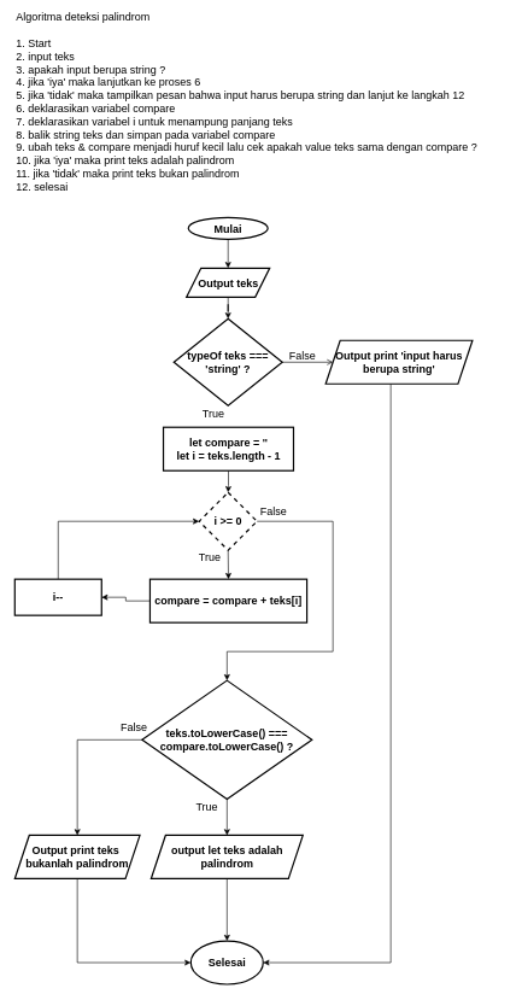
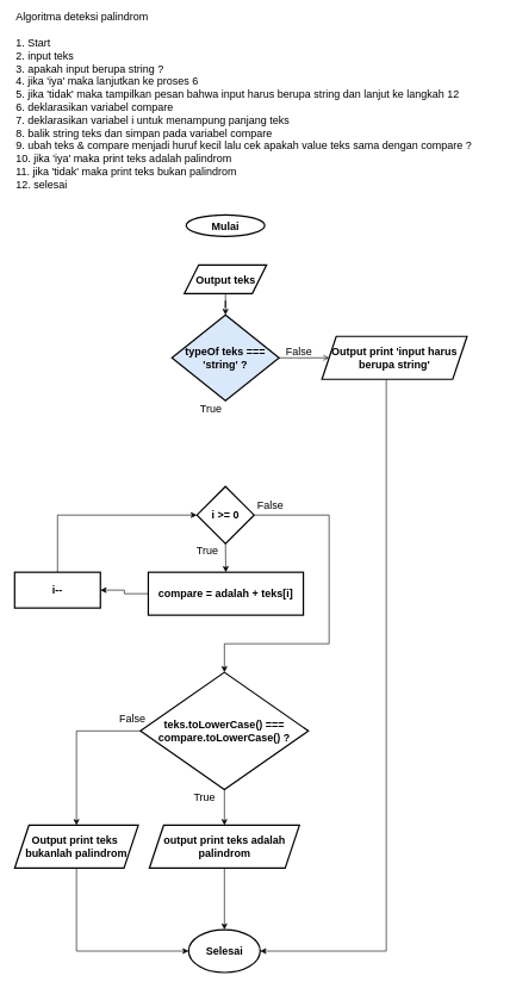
- <mxCell id="3" value="" style="edgeStyle=orthogonalEdgeStyle;rounded=0;orthogonalLoop=1;jettySize=auto;html=1;fontSize=15;" parent="1" source="4" target="6" edge="1"><mxGeometry relative="1" as="geometry" /></mxCell>
- <mxCell id="27" value="typeOf teks === &lt;br&gt;'string' ?" style="rhombus;whiteSpace=wrap;html=1;fontSize=15;fontStyle=1;strokeWidth=2;" parent="1" vertex="1"><mxGeometry x="240" y="440" width="150" height="120" as="geometry" /></mxCell>
+ <mxCell id="27" value="typeOf teks === &lt;br&gt;'string' ?" style="rhombus;whiteSpace=wrap;html=1;fontSize=15;fontStyle=1;strokeWidth=2;fillColor=#dae8fc;" parent="1" vertex="1"><mxGeometry x="240" y="440" width="150" height="120" as="geometry" /></mxCell>
- <mxCell id="31" value="let compare = ''&lt;br&gt;let i = teks.length - 1" style="whiteSpace=wrap;html=1;fontSize=15;fontStyle=1;strokeWidth=2;" parent="1" vertex="1"><mxGeometry x="225.5" y="590" width="180" height="60" as="geometry" /></mxCell>
- <mxCell id="30" value="" style="edgeStyle=orthogonalEdgeStyle;rounded=0;orthogonalLoop=1;jettySize=auto;html=1;" parent="1" source="31" target="8" edge="1"><mxGeometry relative="1" as="geometry" /></mxCell>
- <mxCell id="8" value="i &amp;gt;= 0" style="rhombus;whiteSpace=wrap;html=1;fontSize=15;fontStyle=1;strokeWidth=2;dashed=1;" parent="1" vertex="1"><mxGeometry x="275" y="680" width="80" height="80" as="geometry" /></mxCell>
+ <mxCell id="8" value="i &amp;gt;= 0" style="rhombus;whiteSpace=wrap;html=1;fontSize=15;fontStyle=1;strokeWidth=2;" parent="1" vertex="1"><mxGeometry x="275" y="680" width="80" height="80" as="geometry" /></mxCell>
- <mxCell id="10" value="compare = compare + teks[i]" style="whiteSpace=wrap;html=1;fontSize=15;fontStyle=1;strokeWidth=2;" parent="1" vertex="1"><mxGeometry x="207" y="800" width="217" height="60" as="geometry" /></mxCell>
+ <mxCell id="10" value="compare = adalah + teks[i]" style="whiteSpace=wrap;html=1;fontSize=15;fontStyle=1;strokeWidth=2;" parent="1" vertex="1"><mxGeometry x="207" y="800" width="217" height="60" as="geometry" /></mxCell>
- <mxCell id="18" value="output let teks adalah palindrom" style="shape=parallelogram;perimeter=parallelogramPerimeter;whiteSpace=wrap;html=1;fixedSize=1;fontSize=15;strokeWidth=2;fontStyle=1" parent="1" vertex="1"><mxGeometry x="208.5" y="1154" width="210" height="60" as="geometry" /></mxCell>
+ <mxCell id="18" value="output print teks adalah palindrom" style="shape=parallelogram;perimeter=parallelogramPerimeter;whiteSpace=wrap;html=1;fixedSize=1;fontSize=15;strokeWidth=2;fontStyle=1" parent="1" vertex="1"><mxGeometry x="208.5" y="1154" width="210" height="60" as="geometry" /></mxCell>
